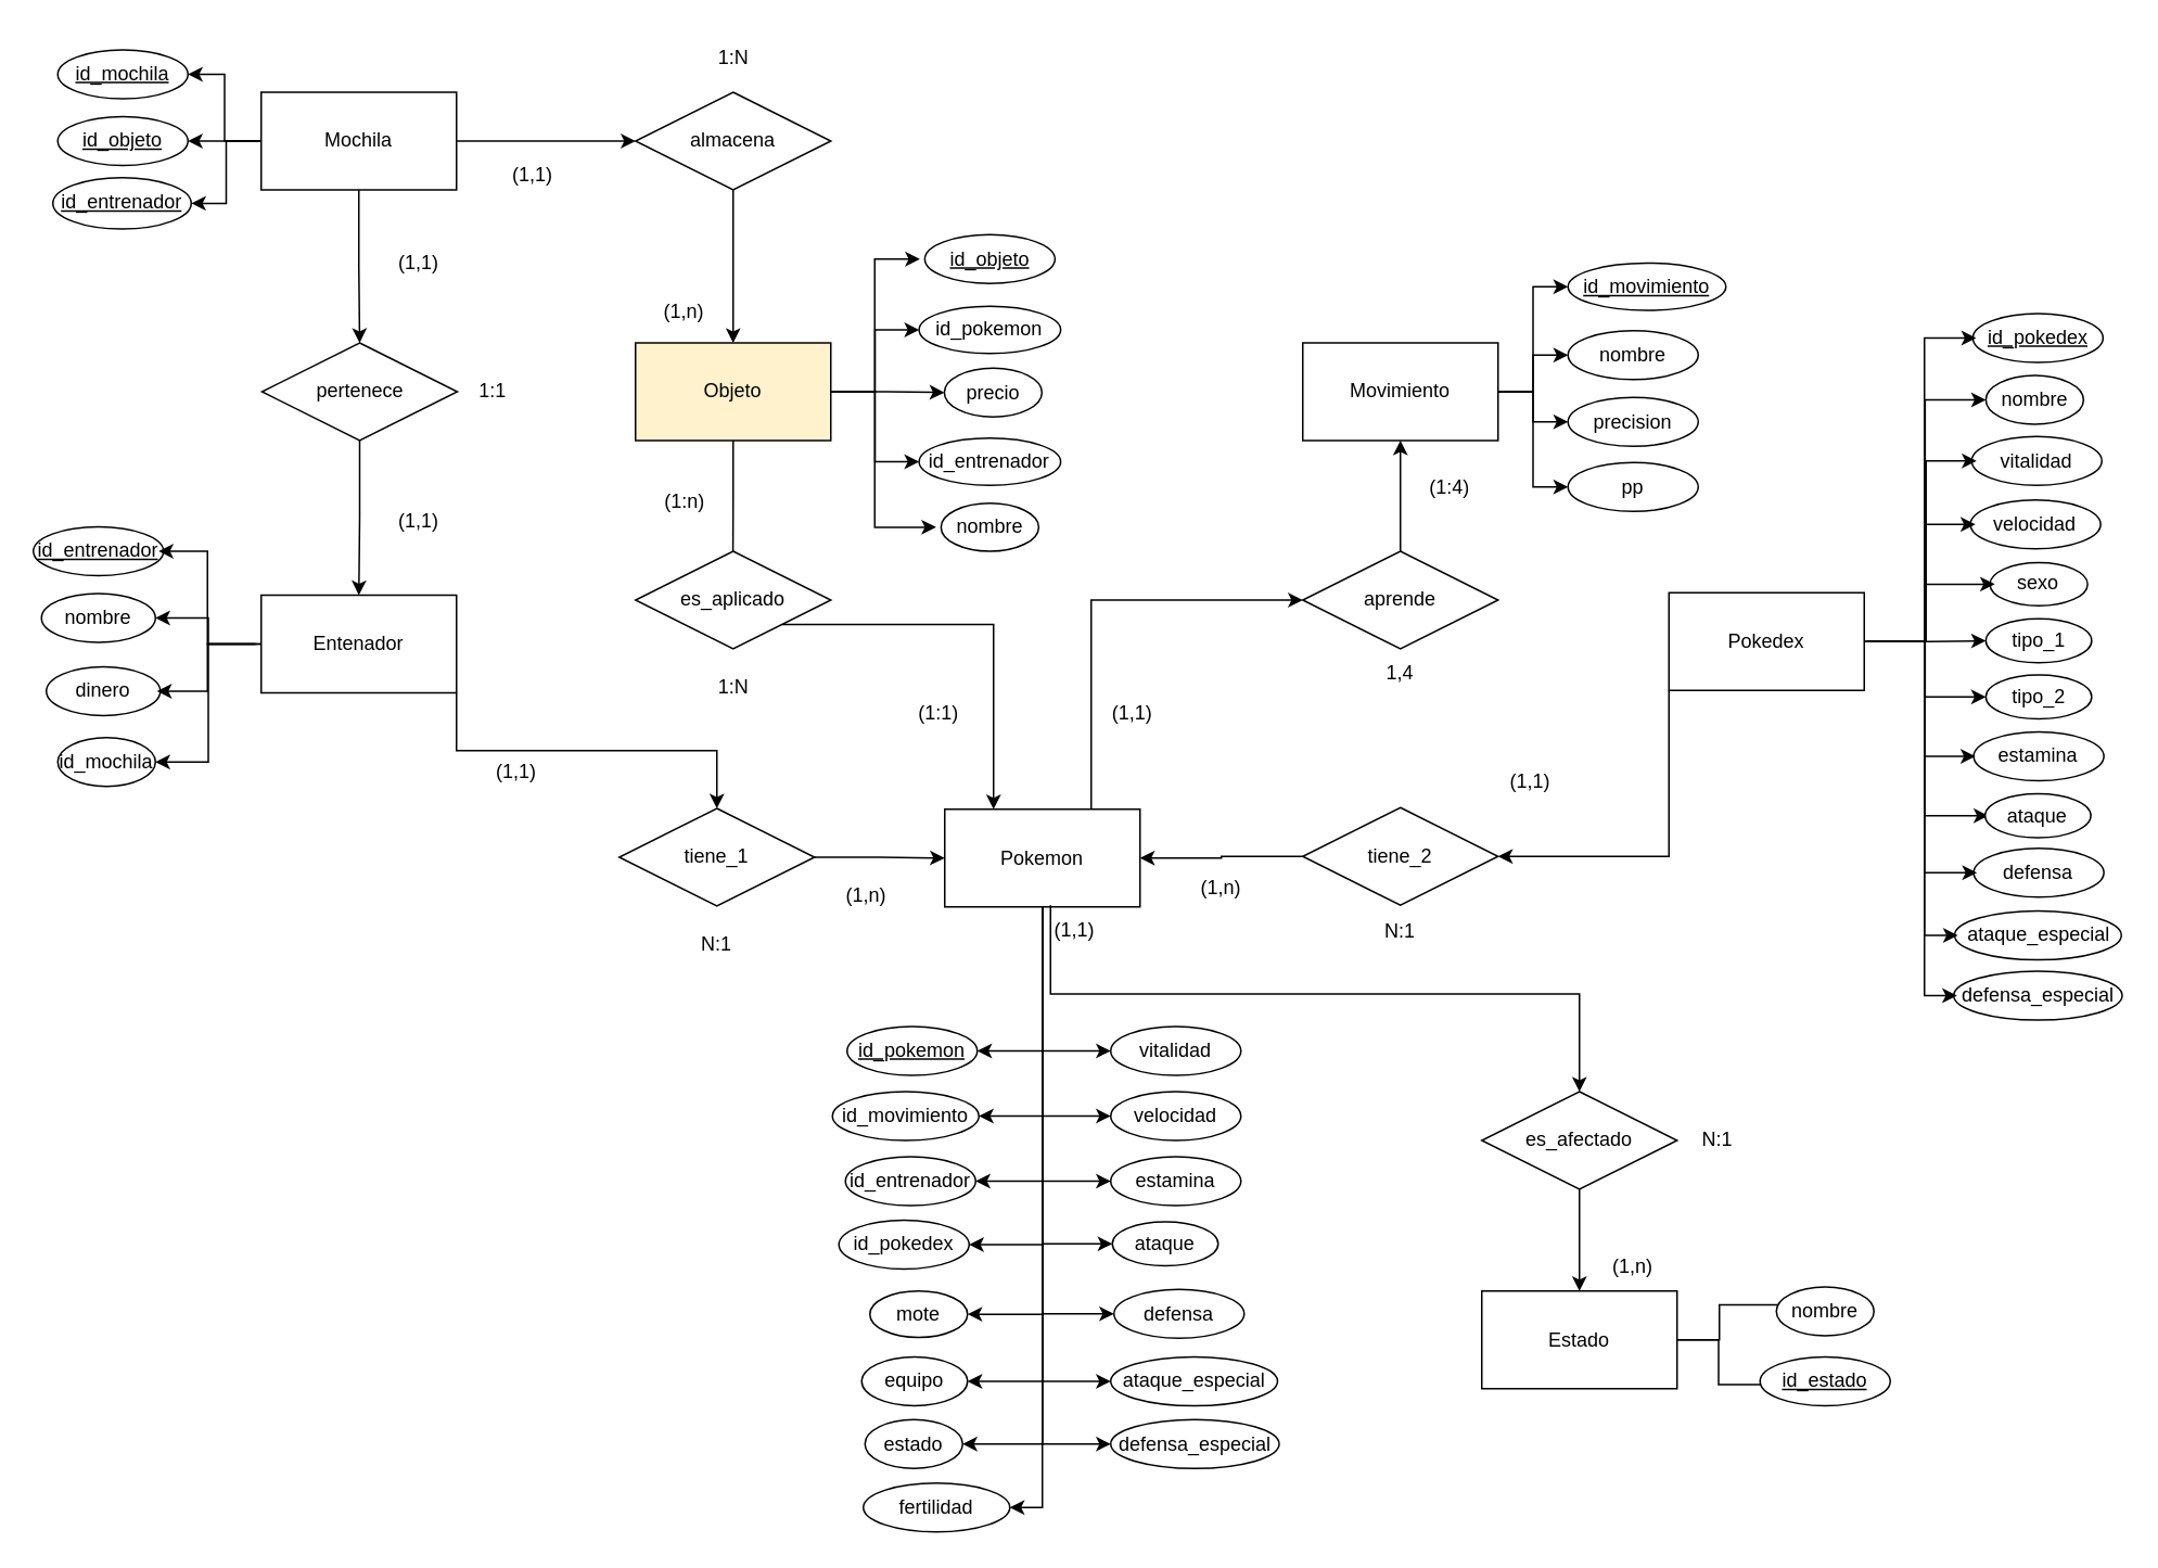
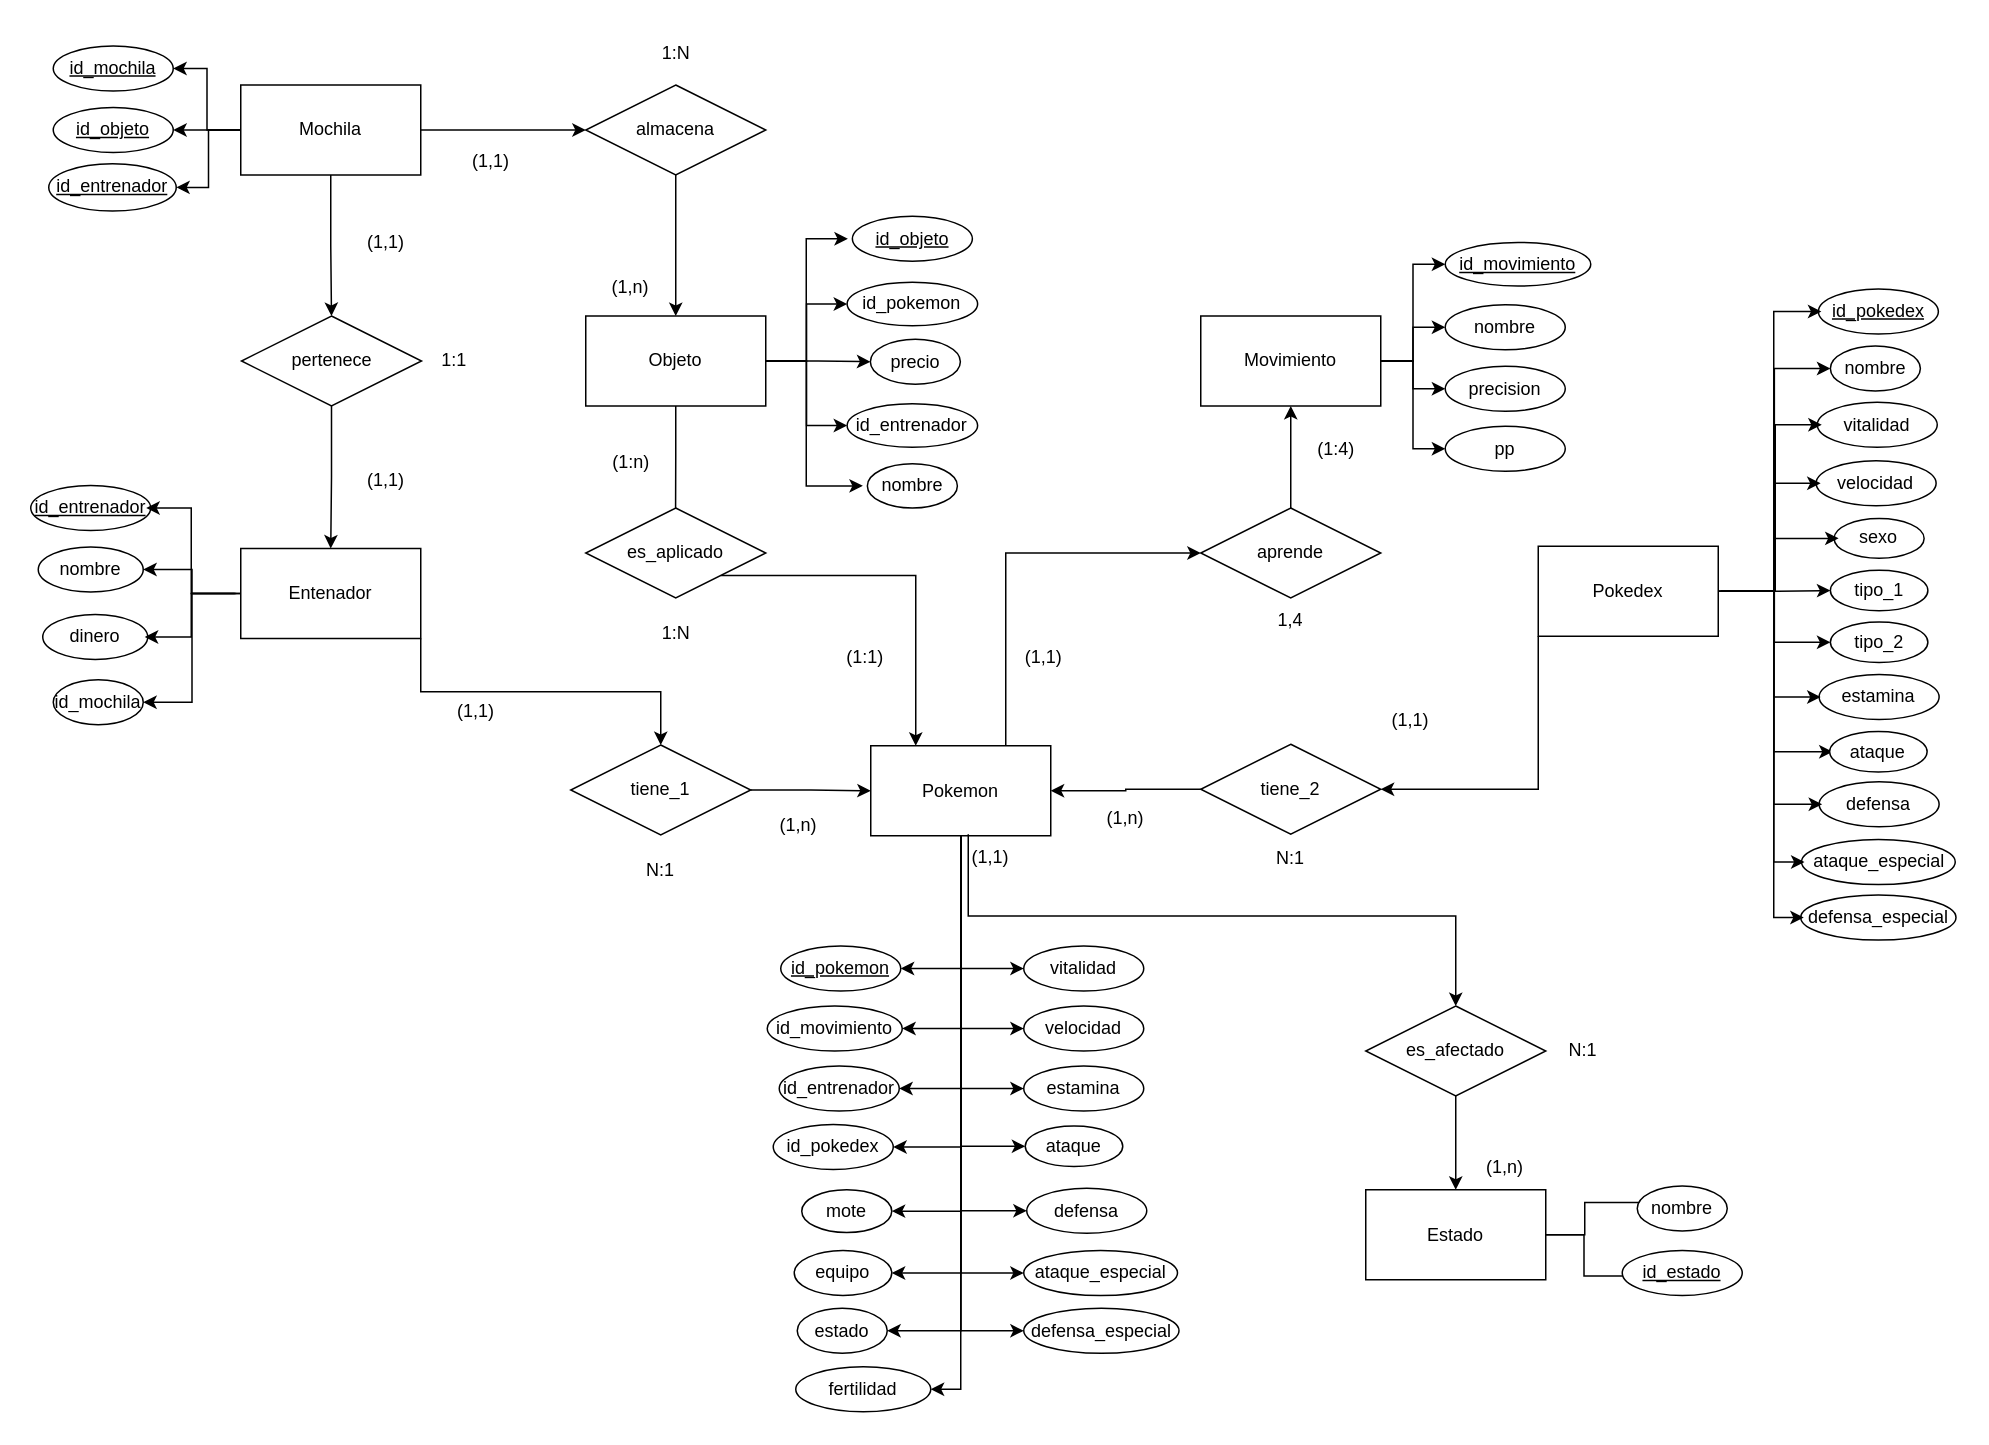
- <mxCell id="102" value="Objeto" style="whiteSpace=wrap;html=1;align=center;fillColor=#fff2cc;" parent="1" vertex="1"><mxGeometry x="390" y="210" width="120" height="60" as="geometry" /></mxCell>
+ <mxCell id="102" value="Objeto" style="whiteSpace=wrap;html=1;align=center;" parent="1" vertex="1"><mxGeometry x="390" y="210" width="120" height="60" as="geometry" /></mxCell>
